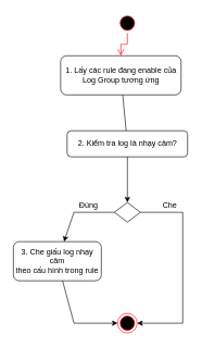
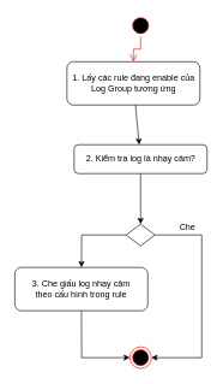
- <mxCell id="5" value="" style="endArrow=none;html=1;rounded=0;" parent="1" source="4" target="6" edge="1"><mxGeometry width="50" height="50" relative="1" as="geometry"><mxPoint x="180" y="200" as="sourcePoint" /><mxPoint x="195" y="200" as="targetPoint" /></mxGeometry></mxCell>
+ <mxCell id="5" value="" style="endArrow=classic;html=1;rounded=0;" parent="1" source="4" target="6" edge="1"><mxGeometry width="50" height="50" relative="1" as="geometry"><mxPoint x="180" y="200" as="sourcePoint" /><mxPoint x="195" y="200" as="targetPoint" /></mxGeometry></mxCell>
- <mxCell id="12" value="Đúng" style="text;html=1;align=center;verticalAlign=middle;resizable=0;points=[];autosize=1;strokeColor=none;fillColor=none;" parent="1" vertex="1"><mxGeometry x="110" y="300" width="50" height="30" as="geometry" /></mxCell>
- <mxCell id="9" value="3. Che giấu log nhạy cảm &lt;br&gt;theo cấu hình trong rule" style="rounded=1;whiteSpace=wrap;html=1;" parent="1" vertex="1"><mxGeometry x="20" y="370" width="135" height="60" as="geometry" /></mxCell>
+ <mxCell id="9" value="3. Che giấu log nhạy cảm &lt;br&gt;theo cấu hình trong rule" style="rounded=1;whiteSpace=wrap;html=1;" parent="1" vertex="1"><mxGeometry x="20" y="370" width="185" height="60" as="geometry" /></mxCell>
